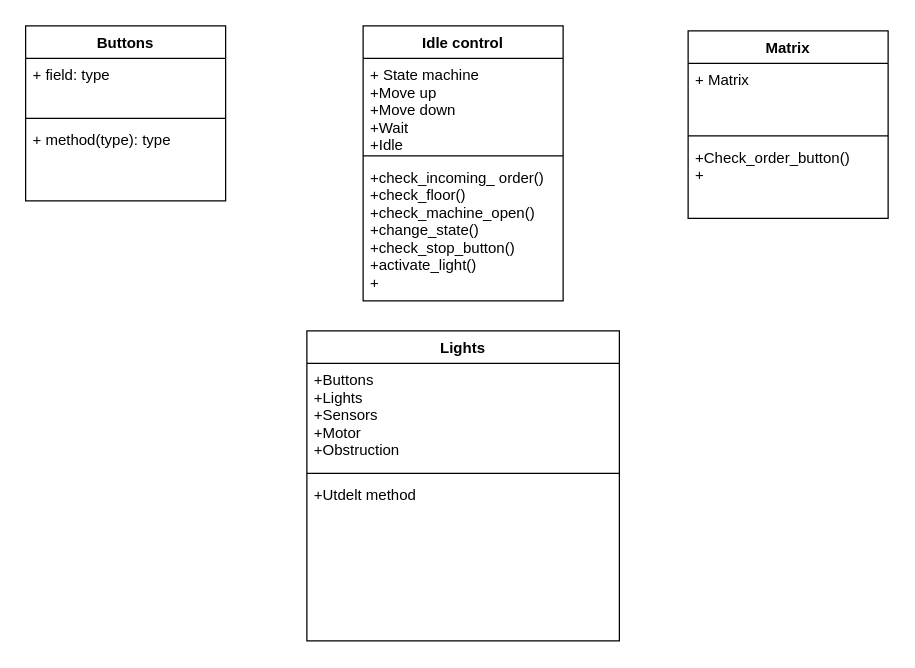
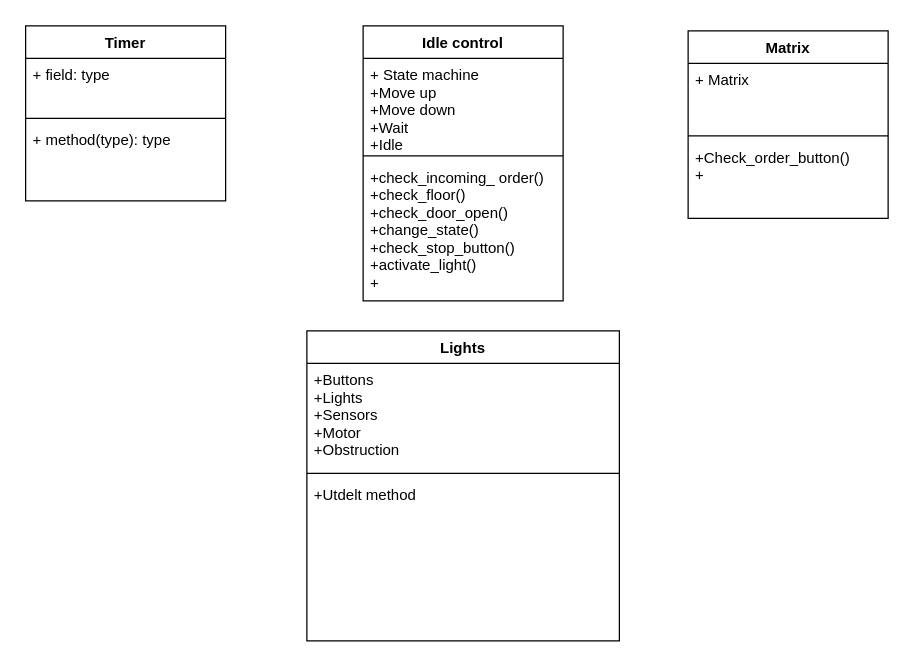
- <mxCell id="10" value="Buttons" style="swimlane;fontStyle=1;align=center;verticalAlign=top;childLayout=stackLayout;horizontal=1;startSize=26;horizontalStack=0;resizeParent=1;resizeParentMax=0;resizeLast=0;collapsible=1;marginBottom=0;" parent="1" vertex="1"><mxGeometry x="20" y="20" width="160" height="140" as="geometry" /></mxCell>
+ <mxCell id="10" value="Timer" style="swimlane;fontStyle=1;align=center;verticalAlign=top;childLayout=stackLayout;horizontal=1;startSize=26;horizontalStack=0;resizeParent=1;resizeParentMax=0;resizeLast=0;collapsible=1;marginBottom=0;" parent="1" vertex="1"><mxGeometry x="20" y="20" width="160" height="140" as="geometry" /></mxCell>
- <mxCell id="17" value="+check_incoming_ order()&#10;+check_floor()&#10;+check_machine_open()&#10;+change_state()&#10;+check_stop_button()&#10;+activate_light()&#10;+" style="text;strokeColor=none;fillColor=none;align=left;verticalAlign=top;spacingLeft=4;spacingRight=4;overflow=hidden;rotatable=0;points=[[0,0.5],[1,0.5]];portConstraint=eastwest;" parent="14" vertex="1"><mxGeometry y="108" width="160" height="112" as="geometry" /></mxCell>
+ <mxCell id="17" value="+check_incoming_ order()&#10;+check_floor()&#10;+check_door_open()&#10;+change_state()&#10;+check_stop_button()&#10;+activate_light()&#10;+" style="text;strokeColor=none;fillColor=none;align=left;verticalAlign=top;spacingLeft=4;spacingRight=4;overflow=hidden;rotatable=0;points=[[0,0.5],[1,0.5]];portConstraint=eastwest;" parent="14" vertex="1"><mxGeometry y="108" width="160" height="112" as="geometry" /></mxCell>
